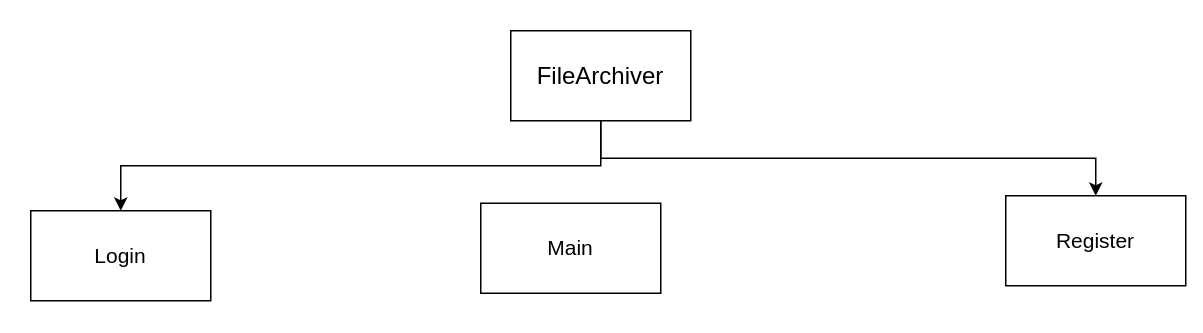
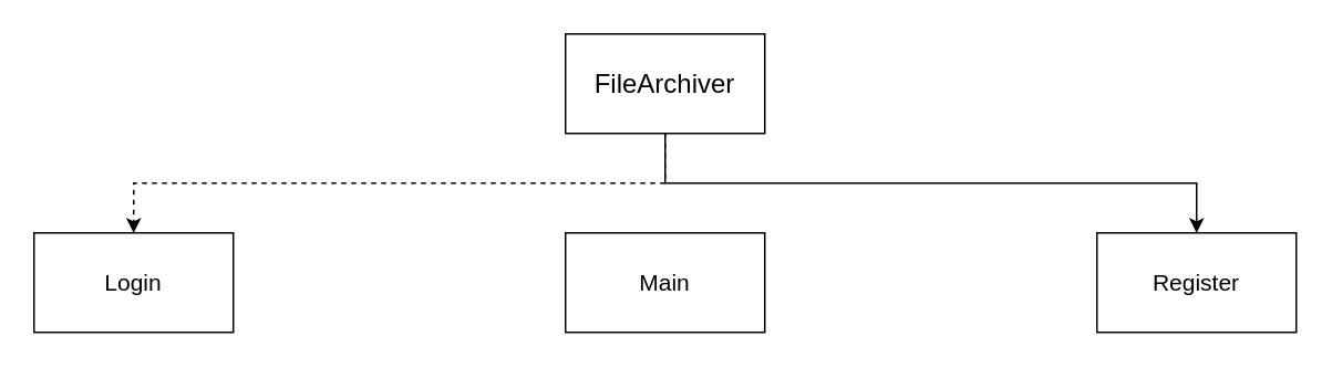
- <mxCell id="2" style="edgeStyle=orthogonalEdgeStyle;rounded=0;orthogonalLoop=1;jettySize=auto;html=1;exitX=0.5;exitY=1;exitDx=0;exitDy=0;entryX=0.5;entryY=0;entryDx=0;entryDy=0;strokeColor=default;flowAnimation=0;" edge="1" parent="1" source="4" target="5"><mxGeometry relative="1" as="geometry" /></mxCell>
+ <mxCell id="2" style="edgeStyle=orthogonalEdgeStyle;rounded=0;orthogonalLoop=1;jettySize=auto;html=1;exitX=0.5;exitY=1;exitDx=0;exitDy=0;entryX=0.5;entryY=0;entryDx=0;entryDy=0;strokeColor=default;flowAnimation=0;dashed=1;" edge="1" parent="1" source="4" target="5"><mxGeometry relative="1" as="geometry" /></mxCell>
- <mxCell id="6" value="&lt;font style=&quot;font-size: 14px;&quot;&gt;Register&lt;/font&gt;" style="rounded=0;whiteSpace=wrap;html=1;" vertex="1" parent="1"><mxGeometry x="670" y="130" width="120" height="60" as="geometry" /></mxCell>
+ <mxCell id="6" value="&lt;font style=&quot;font-size: 14px;&quot;&gt;Register&lt;/font&gt;" style="rounded=0;whiteSpace=wrap;html=1;" vertex="1" parent="1"><mxGeometry x="660" y="140" width="120" height="60" as="geometry" /></mxCell>
- <mxCell id="7" value="&lt;font style=&quot;font-size: 14px;&quot;&gt;Main&lt;/font&gt;" style="rounded=0;whiteSpace=wrap;html=1;" vertex="1" parent="1"><mxGeometry x="320" y="135" width="120" height="60" as="geometry" /></mxCell>
+ <mxCell id="7" value="&lt;font style=&quot;font-size: 14px;&quot;&gt;Main&lt;/font&gt;" style="rounded=0;whiteSpace=wrap;html=1;" vertex="1" parent="1"><mxGeometry x="340" y="140" width="120" height="60" as="geometry" /></mxCell>
